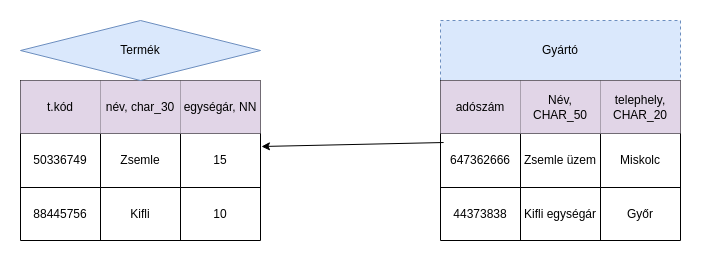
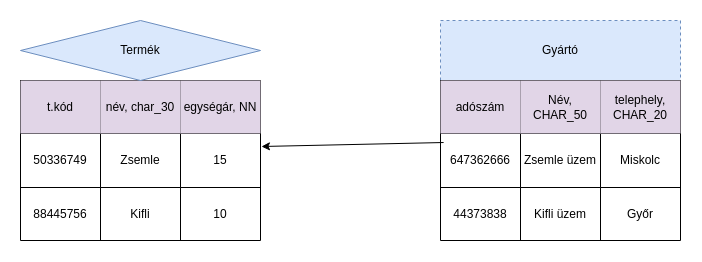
- <mxCell id="28" value="Kifli egységár" style="shape=partialRectangle;html=1;whiteSpace=wrap;connectable=0;strokeColor=inherit;overflow=hidden;fillColor=none;top=0;left=0;bottom=0;right=0;pointerEvents=1;" vertex="1" parent="26"><mxGeometry x="80" width="80" height="53" as="geometry"><mxRectangle width="80" height="53" as="alternateBounds" /></mxGeometry></mxCell>
+ <mxCell id="28" value="Kifli üzem" style="shape=partialRectangle;html=1;whiteSpace=wrap;connectable=0;strokeColor=inherit;overflow=hidden;fillColor=none;top=0;left=0;bottom=0;right=0;pointerEvents=1;" vertex="1" parent="26"><mxGeometry x="80" width="80" height="53" as="geometry"><mxRectangle width="80" height="53" as="alternateBounds" /></mxGeometry></mxCell>
